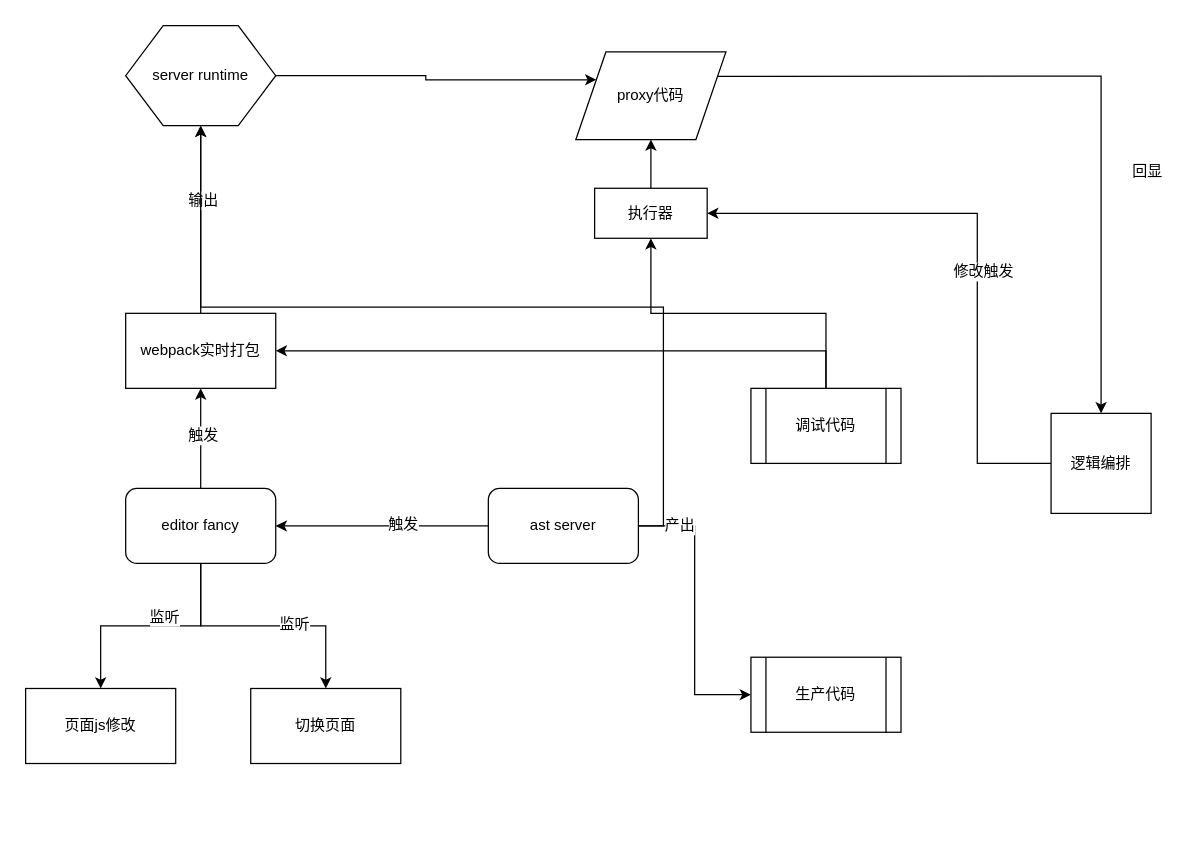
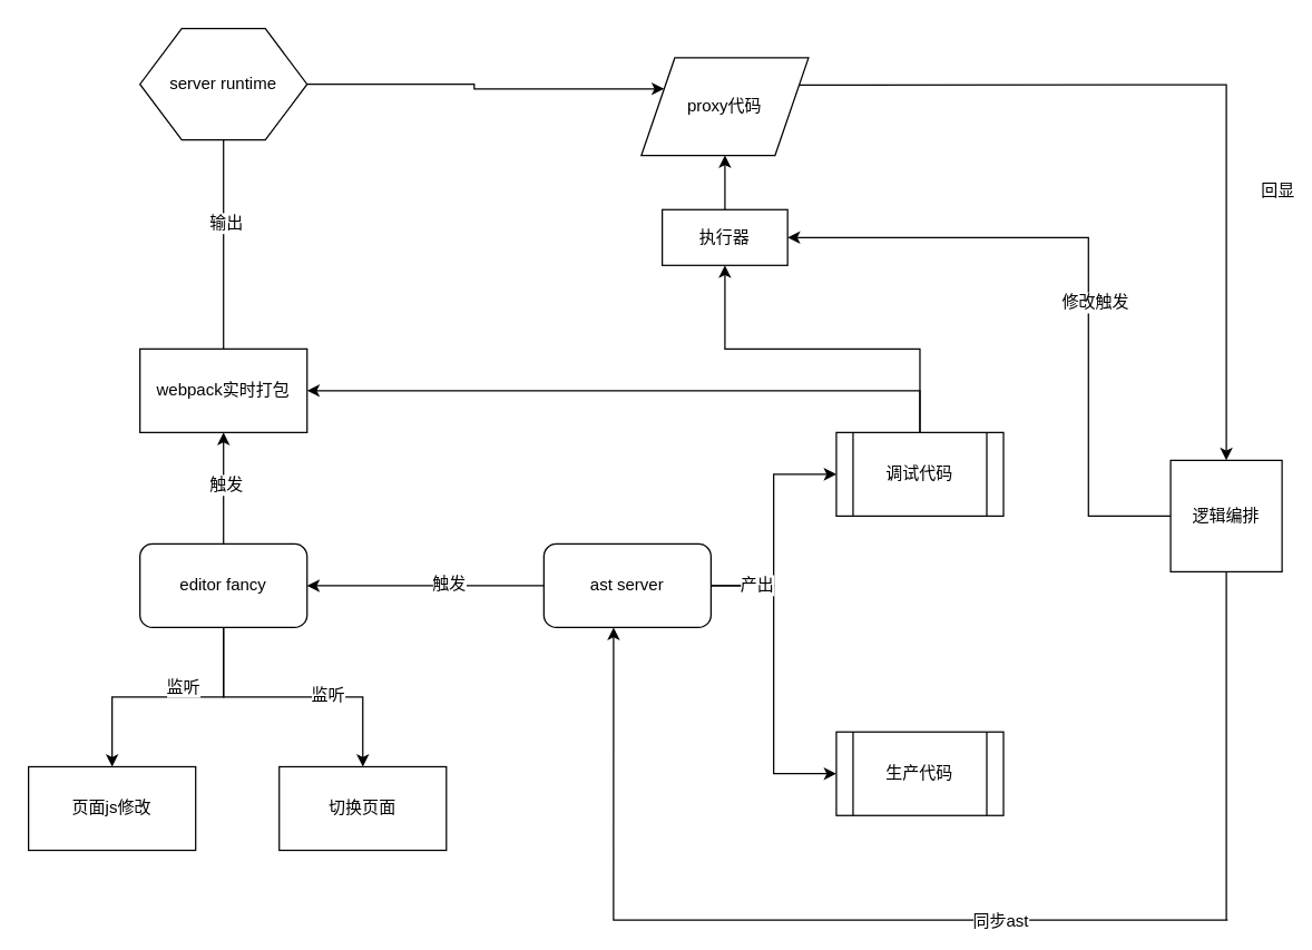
- <mxCell id="16" style="edgeStyle=orthogonalEdgeStyle;rounded=0;orthogonalLoop=1;jettySize=auto;html=1;exitX=1;exitY=0.5;exitDx=0;exitDy=0;" edge="1" parent="1" source="19" target="25"><mxGeometry relative="1" as="geometry" /></mxCell>
+ <mxCell id="16" style="edgeStyle=orthogonalEdgeStyle;rounded=0;orthogonalLoop=1;jettySize=auto;html=1;exitX=1;exitY=0.5;exitDx=0;exitDy=0;entryX=0;entryY=0.5;entryDx=0;entryDy=0;" edge="1" parent="1" source="19" target="23"><mxGeometry relative="1" as="geometry" /></mxCell>
- <mxCell id="2" style="edgeStyle=orthogonalEdgeStyle;rounded=0;orthogonalLoop=1;jettySize=auto;html=1;exitX=0.5;exitY=0;exitDx=0;exitDy=0;entryX=0.5;entryY=1;entryDx=0;entryDy=0;" edge="1" parent="1" source="4" target="25"><mxGeometry relative="1" as="geometry" /></mxCell>
+ <mxCell id="2" style="edgeStyle=orthogonalEdgeStyle;rounded=0;orthogonalLoop=1;jettySize=auto;html=1;exitX=0.5;exitY=0;exitDx=0;exitDy=0;entryX=0.5;entryY=1;entryDx=0;entryDy=0;endArrow=none;" edge="1" parent="1" source="4" target="25"><mxGeometry relative="1" as="geometry" /></mxCell>
+ <mxCell id="29" style="edgeStyle=orthogonalEdgeStyle;rounded=0;orthogonalLoop=1;jettySize=auto;html=1;exitX=0.5;exitY=1;exitDx=0;exitDy=0;entryX=0.417;entryY=1;entryDx=0;entryDy=0;entryPerimeter=0;" edge="1" parent="1" source="33" target="19"><mxGeometry relative="1" as="geometry"><Array as="points"><mxPoint x="881" y="660" /><mxPoint x="441" y="660" /></Array></mxGeometry></mxCell>
+ <mxCell id="30" value="同步ast" style="text;html=1;align=center;verticalAlign=middle;resizable=0;points=[];;labelBackgroundColor=#ffffff;" vertex="1" connectable="0" parent="29"><mxGeometry x="-0.079" relative="1" as="geometry"><mxPoint as="offset" /></mxGeometry></mxCell>
